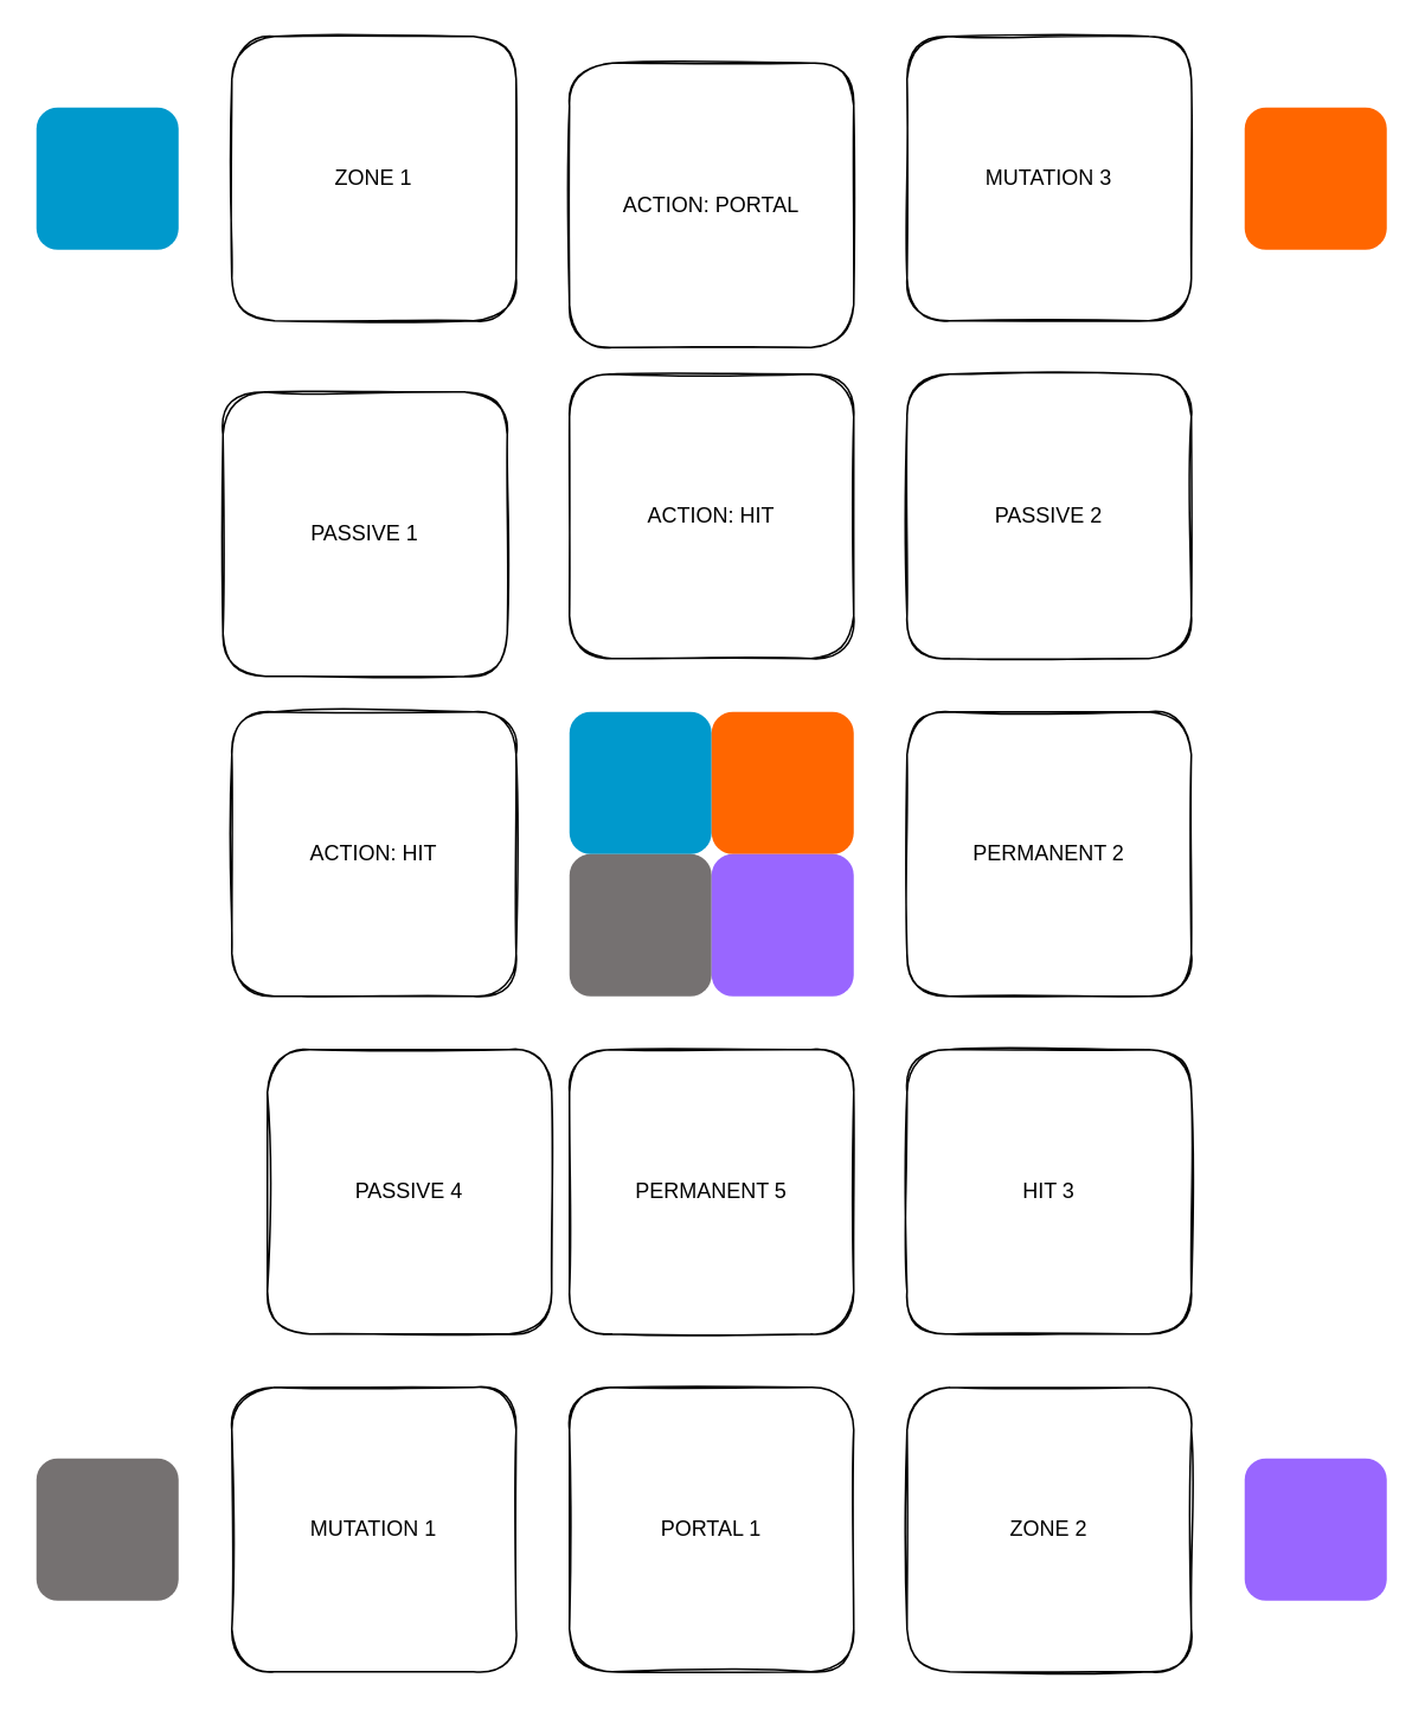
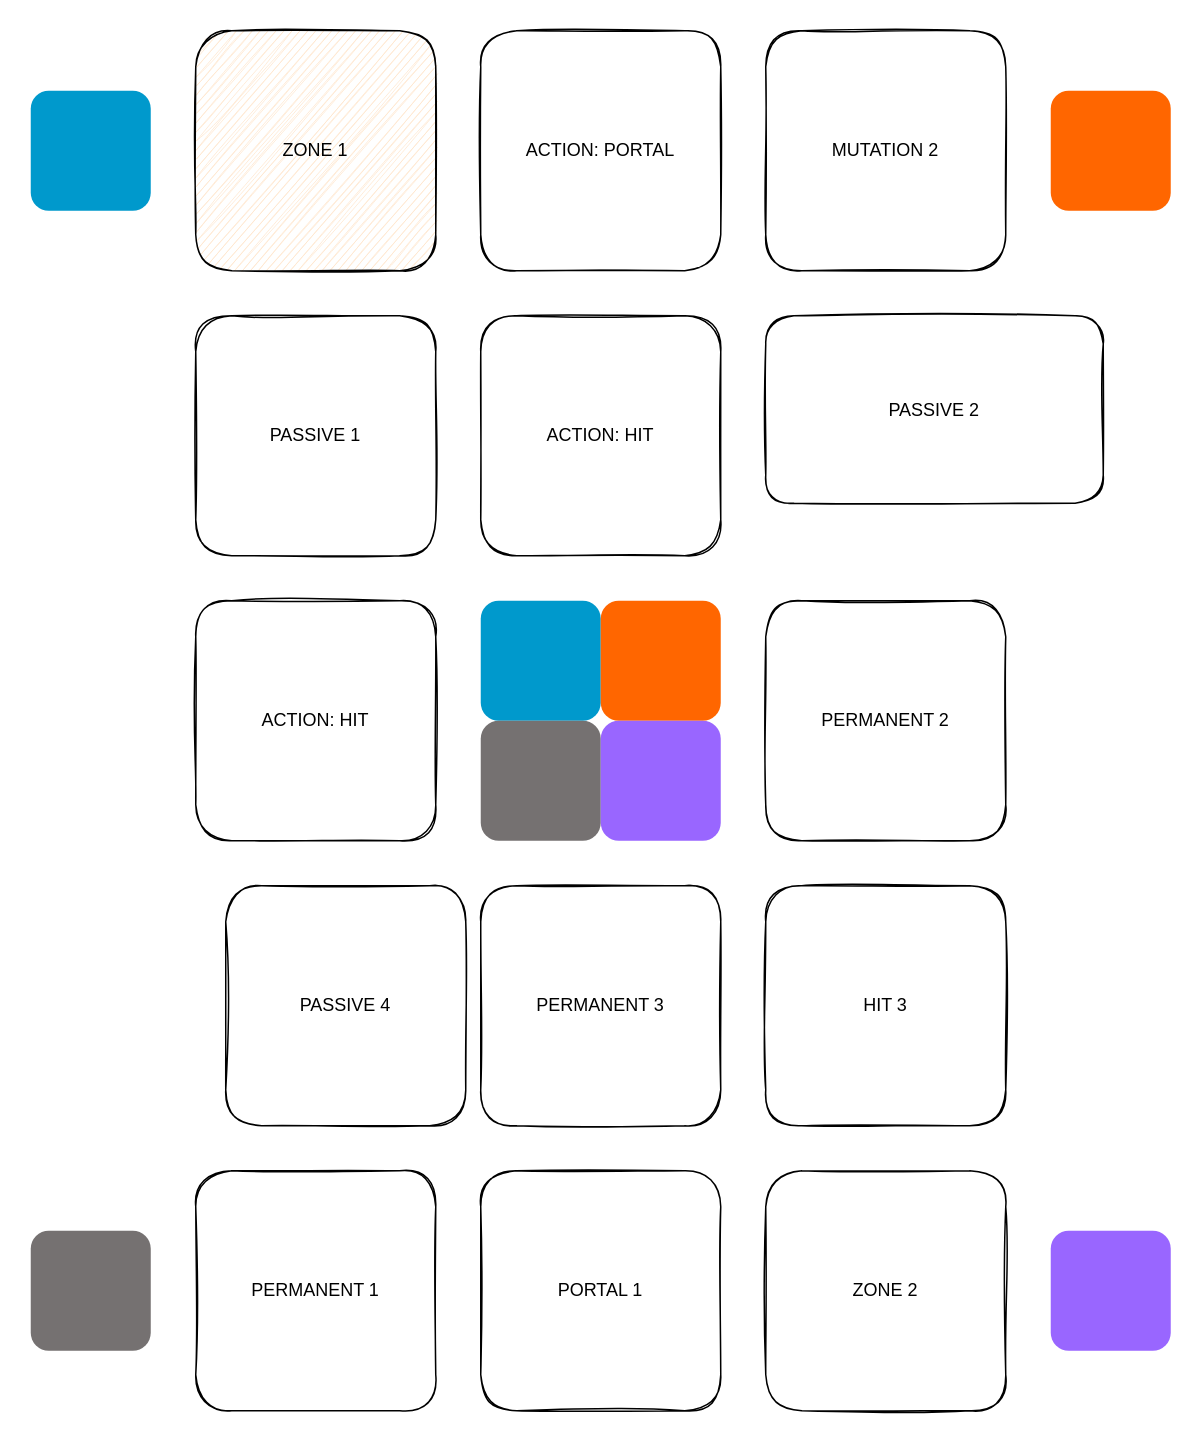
- <mxCell id="14" value="ZONE 1" style="whiteSpace=wrap;html=1;aspect=fixed;rounded=1;shadow=0;sketch=1;" vertex="1" parent="1"><mxGeometry x="130" y="20" width="160" height="160" as="geometry" /></mxCell>
+ <mxCell id="14" value="ZONE 1" style="whiteSpace=wrap;html=1;aspect=fixed;rounded=1;shadow=0;sketch=1;fillColor=#ffe6cc;" vertex="1" parent="1"><mxGeometry x="130" y="20" width="160" height="160" as="geometry" /></mxCell>
- <mxCell id="15" value="MUTATION 3" style="whiteSpace=wrap;html=1;aspect=fixed;rounded=1;shadow=0;sketch=1;" vertex="1" parent="1"><mxGeometry x="510" y="20" width="160" height="160" as="geometry" /></mxCell>
+ <mxCell id="15" value="MUTATION 2" style="whiteSpace=wrap;html=1;aspect=fixed;rounded=1;shadow=0;sketch=1;" vertex="1" parent="1"><mxGeometry x="510" y="20" width="160" height="160" as="geometry" /></mxCell>
- <mxCell id="13" value="ACTION: PORTAL" style="whiteSpace=wrap;html=1;aspect=fixed;rounded=1;shadow=0;sketch=1;" vertex="1" parent="1"><mxGeometry x="320" y="35" width="160" height="160" as="geometry" /></mxCell>
+ <mxCell id="13" value="ACTION: PORTAL" style="whiteSpace=wrap;html=1;aspect=fixed;rounded=1;shadow=0;sketch=1;" vertex="1" parent="1"><mxGeometry x="320" y="20" width="160" height="160" as="geometry" /></mxCell>
- <mxCell id="7" value="PASSIVE 2" style="whiteSpace=wrap;html=1;aspect=fixed;rounded=1;shadow=0;sketch=1;" vertex="1" parent="1"><mxGeometry x="510" y="210" width="160" height="160" as="geometry" /></mxCell>
+ <mxCell id="7" value="PASSIVE 2" style="whiteSpace=wrap;html=1;aspect=fixed;rounded=1;shadow=0;sketch=1;" vertex="1" parent="1"><mxGeometry x="510" y="210" width="225" height="125" as="geometry" /></mxCell>
- <mxCell id="6" value="PASSIVE 1" style="whiteSpace=wrap;html=1;aspect=fixed;rounded=1;shadow=0;sketch=1;" vertex="1" parent="1"><mxGeometry x="125" y="220" width="160" height="160" as="geometry" /></mxCell>
+ <mxCell id="6" value="PASSIVE 1" style="whiteSpace=wrap;html=1;aspect=fixed;rounded=1;shadow=0;sketch=1;" vertex="1" parent="1"><mxGeometry x="130" y="210" width="160" height="160" as="geometry" /></mxCell>
- <mxCell id="5" value="PERMANENT 5" style="whiteSpace=wrap;html=1;aspect=fixed;rounded=1;shadow=0;sketch=1;" vertex="1" parent="1"><mxGeometry x="320" y="590" width="160" height="160" as="geometry" /></mxCell>
+ <mxCell id="5" value="PERMANENT 3" style="whiteSpace=wrap;html=1;aspect=fixed;rounded=1;shadow=0;sketch=1;" vertex="1" parent="1"><mxGeometry x="320" y="590" width="160" height="160" as="geometry" /></mxCell>
- <mxCell id="11" value="MUTATION 1" style="whiteSpace=wrap;html=1;aspect=fixed;rounded=1;shadow=0;sketch=1;" vertex="1" parent="1"><mxGeometry x="130" y="780" width="160" height="160" as="geometry" /></mxCell>
+ <mxCell id="11" value="PERMANENT 1" style="whiteSpace=wrap;html=1;aspect=fixed;rounded=1;shadow=0;sketch=1;" vertex="1" parent="1"><mxGeometry x="130" y="780" width="160" height="160" as="geometry" /></mxCell>
